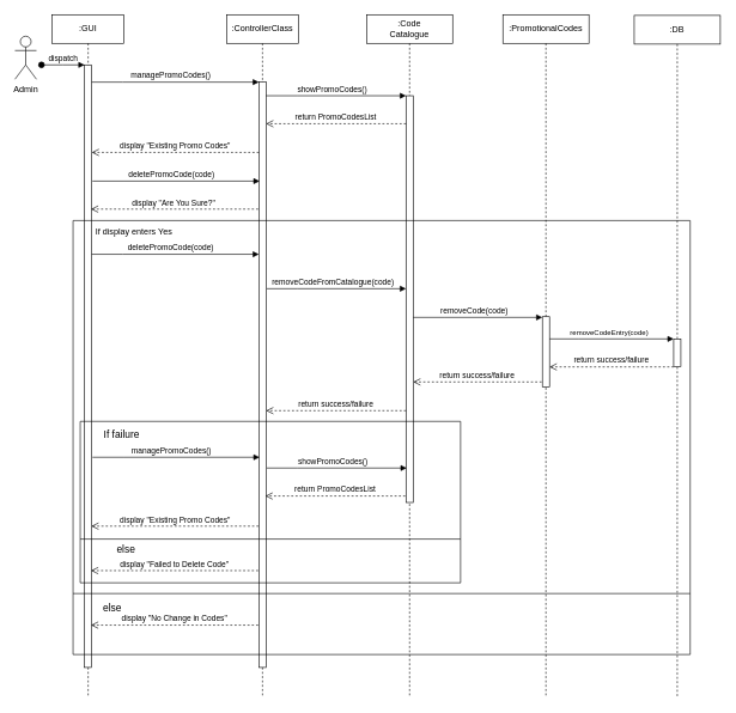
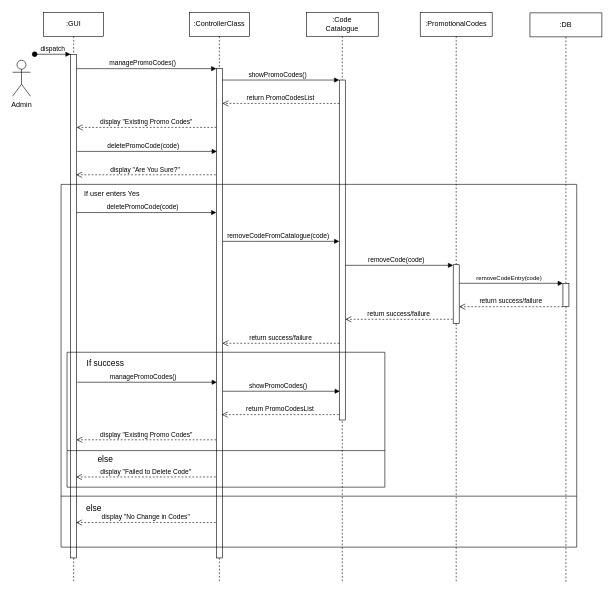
- <mxCell id="10" value="Admin" style="shape=umlActor;verticalLabelPosition=bottom;verticalAlign=top;html=1;" parent="1" vertex="1"><mxGeometry x="20" y="50" width="30" height="60" as="geometry" /></mxCell>
+ <mxCell id="10" value="Admin" style="shape=umlActor;verticalLabelPosition=bottom;verticalAlign=top;html=1;" parent="1" vertex="1"><mxGeometry x="20" y="100" width="30" height="60" as="geometry" /></mxCell>
- <mxCell id="23" value="&lt;div&gt;&lt;span style=&quot;text-wrap-mode: nowrap; background-color: rgb(255, 255, 255);&quot;&gt;If display enters Yes&lt;/span&gt;&lt;/div&gt;" style="text;whiteSpace=wrap;html=1;fontSize=12;align=center;" parent="22" vertex="1"><mxGeometry x="20" y="2" width="130" height="40" as="geometry" /></mxCell>
+ <mxCell id="23" value="&lt;div&gt;&lt;span style=&quot;text-wrap-mode: nowrap; background-color: rgb(255, 255, 255);&quot;&gt;If user enters Yes&lt;/span&gt;&lt;/div&gt;" style="text;whiteSpace=wrap;html=1;fontSize=12;align=center;" parent="22" vertex="1"><mxGeometry x="20" y="2" width="130" height="40" as="geometry" /></mxCell>
- <mxCell id="39" value="&lt;span style=&quot;text-wrap-mode: nowrap; background-color: rgb(255, 255, 255);&quot;&gt;If failure&lt;/span&gt;" style="text;whiteSpace=wrap;html=1;fontSize=14;align=left;" parent="38" vertex="1"><mxGeometry x="30.5" y="3" width="195" height="40" as="geometry" /></mxCell>
+ <mxCell id="39" value="&lt;span style=&quot;text-wrap-mode: nowrap; background-color: rgb(255, 255, 255);&quot;&gt;If success&lt;/span&gt;" style="text;whiteSpace=wrap;html=1;fontSize=14;align=left;" parent="38" vertex="1"><mxGeometry x="30.5" y="3" width="195" height="40" as="geometry" /></mxCell>
